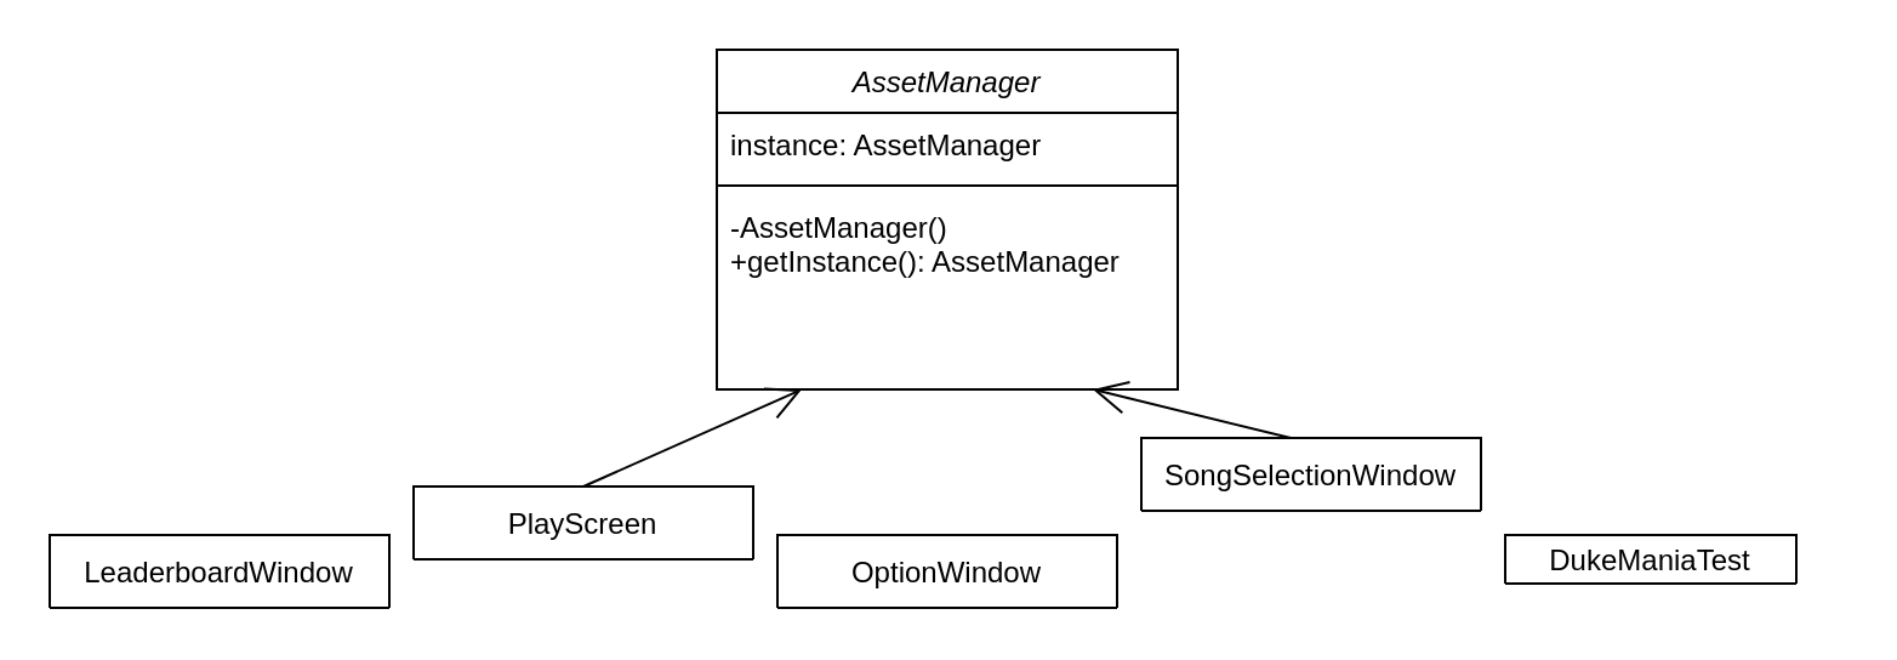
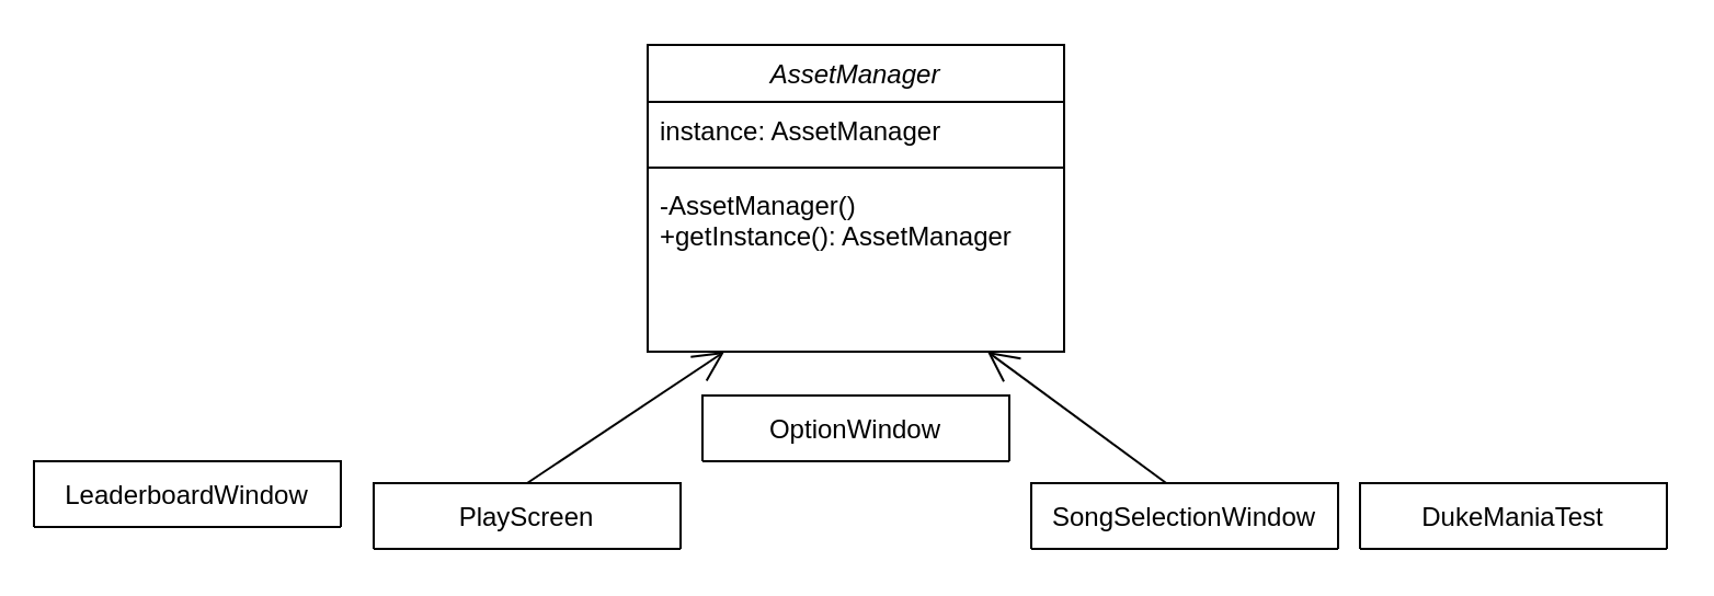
- <mxCell id="9" value="SongSelectionWindow" style="swimlane;fontStyle=0;childLayout=stackLayout;horizontal=1;startSize=40;fillColor=none;horizontalStack=0;resizeParent=1;resizeParentMax=0;resizeLast=0;collapsible=1;marginBottom=0;" vertex="1" parent="1"><mxGeometry x="470" y="180" width="140" height="30" as="geometry" /></mxCell>
+ <mxCell id="9" value="SongSelectionWindow" style="swimlane;fontStyle=0;childLayout=stackLayout;horizontal=1;startSize=40;fillColor=none;horizontalStack=0;resizeParent=1;resizeParentMax=0;resizeLast=0;collapsible=1;marginBottom=0;" vertex="1" parent="1"><mxGeometry x="470" y="220" width="140" height="30" as="geometry" /></mxCell>
- <mxCell id="7" value="PlayScreen" style="swimlane;fontStyle=0;childLayout=stackLayout;horizontal=1;startSize=40;fillColor=none;horizontalStack=0;resizeParent=1;resizeParentMax=0;resizeLast=0;collapsible=1;marginBottom=0;" vertex="1" parent="1"><mxGeometry x="170" y="200" width="140" height="30" as="geometry" /></mxCell>
+ <mxCell id="7" value="PlayScreen" style="swimlane;fontStyle=0;childLayout=stackLayout;horizontal=1;startSize=40;fillColor=none;horizontalStack=0;resizeParent=1;resizeParentMax=0;resizeLast=0;collapsible=1;marginBottom=0;" vertex="1" parent="1"><mxGeometry x="170" y="220" width="140" height="30" as="geometry" /></mxCell>
- <mxCell id="10" value="DukeManiaTest" style="swimlane;fontStyle=0;childLayout=stackLayout;horizontal=1;startSize=40;fillColor=none;horizontalStack=0;resizeParent=1;resizeParentMax=0;resizeLast=0;collapsible=1;marginBottom=0;" vertex="1" parent="1"><mxGeometry x="620" y="220" width="120" height="20" as="geometry" /></mxCell>
+ <mxCell id="10" value="DukeManiaTest" style="swimlane;fontStyle=0;childLayout=stackLayout;horizontal=1;startSize=40;fillColor=none;horizontalStack=0;resizeParent=1;resizeParentMax=0;resizeLast=0;collapsible=1;marginBottom=0;" vertex="1" parent="1"><mxGeometry x="620" y="220" width="140" height="30" as="geometry" /></mxCell>
- <mxCell id="6" value="LeaderboardWindow" style="swimlane;fontStyle=0;childLayout=stackLayout;horizontal=1;startSize=30;fillColor=none;horizontalStack=0;resizeParent=1;resizeParentMax=0;resizeLast=0;collapsible=1;marginBottom=0;" vertex="1" parent="1"><mxGeometry x="20" y="220" width="140" height="30" as="geometry" /></mxCell>
+ <mxCell id="6" value="LeaderboardWindow" style="swimlane;fontStyle=0;childLayout=stackLayout;horizontal=1;startSize=30;fillColor=none;horizontalStack=0;resizeParent=1;resizeParentMax=0;resizeLast=0;collapsible=1;marginBottom=0;" vertex="1" parent="1"><mxGeometry x="15" y="210" width="140" height="30" as="geometry" /></mxCell>
- <mxCell id="8" value="OptionWindow" style="swimlane;fontStyle=0;childLayout=stackLayout;horizontal=1;startSize=40;fillColor=none;horizontalStack=0;resizeParent=1;resizeParentMax=0;resizeLast=0;collapsible=1;marginBottom=0;" vertex="1" parent="1"><mxGeometry x="320" y="220" width="140" height="30" as="geometry" /></mxCell>
+ <mxCell id="8" value="OptionWindow" style="swimlane;fontStyle=0;childLayout=stackLayout;horizontal=1;startSize=40;fillColor=none;horizontalStack=0;resizeParent=1;resizeParentMax=0;resizeLast=0;collapsible=1;marginBottom=0;" vertex="1" parent="1"><mxGeometry x="320" y="180" width="140" height="30" as="geometry" /></mxCell>
